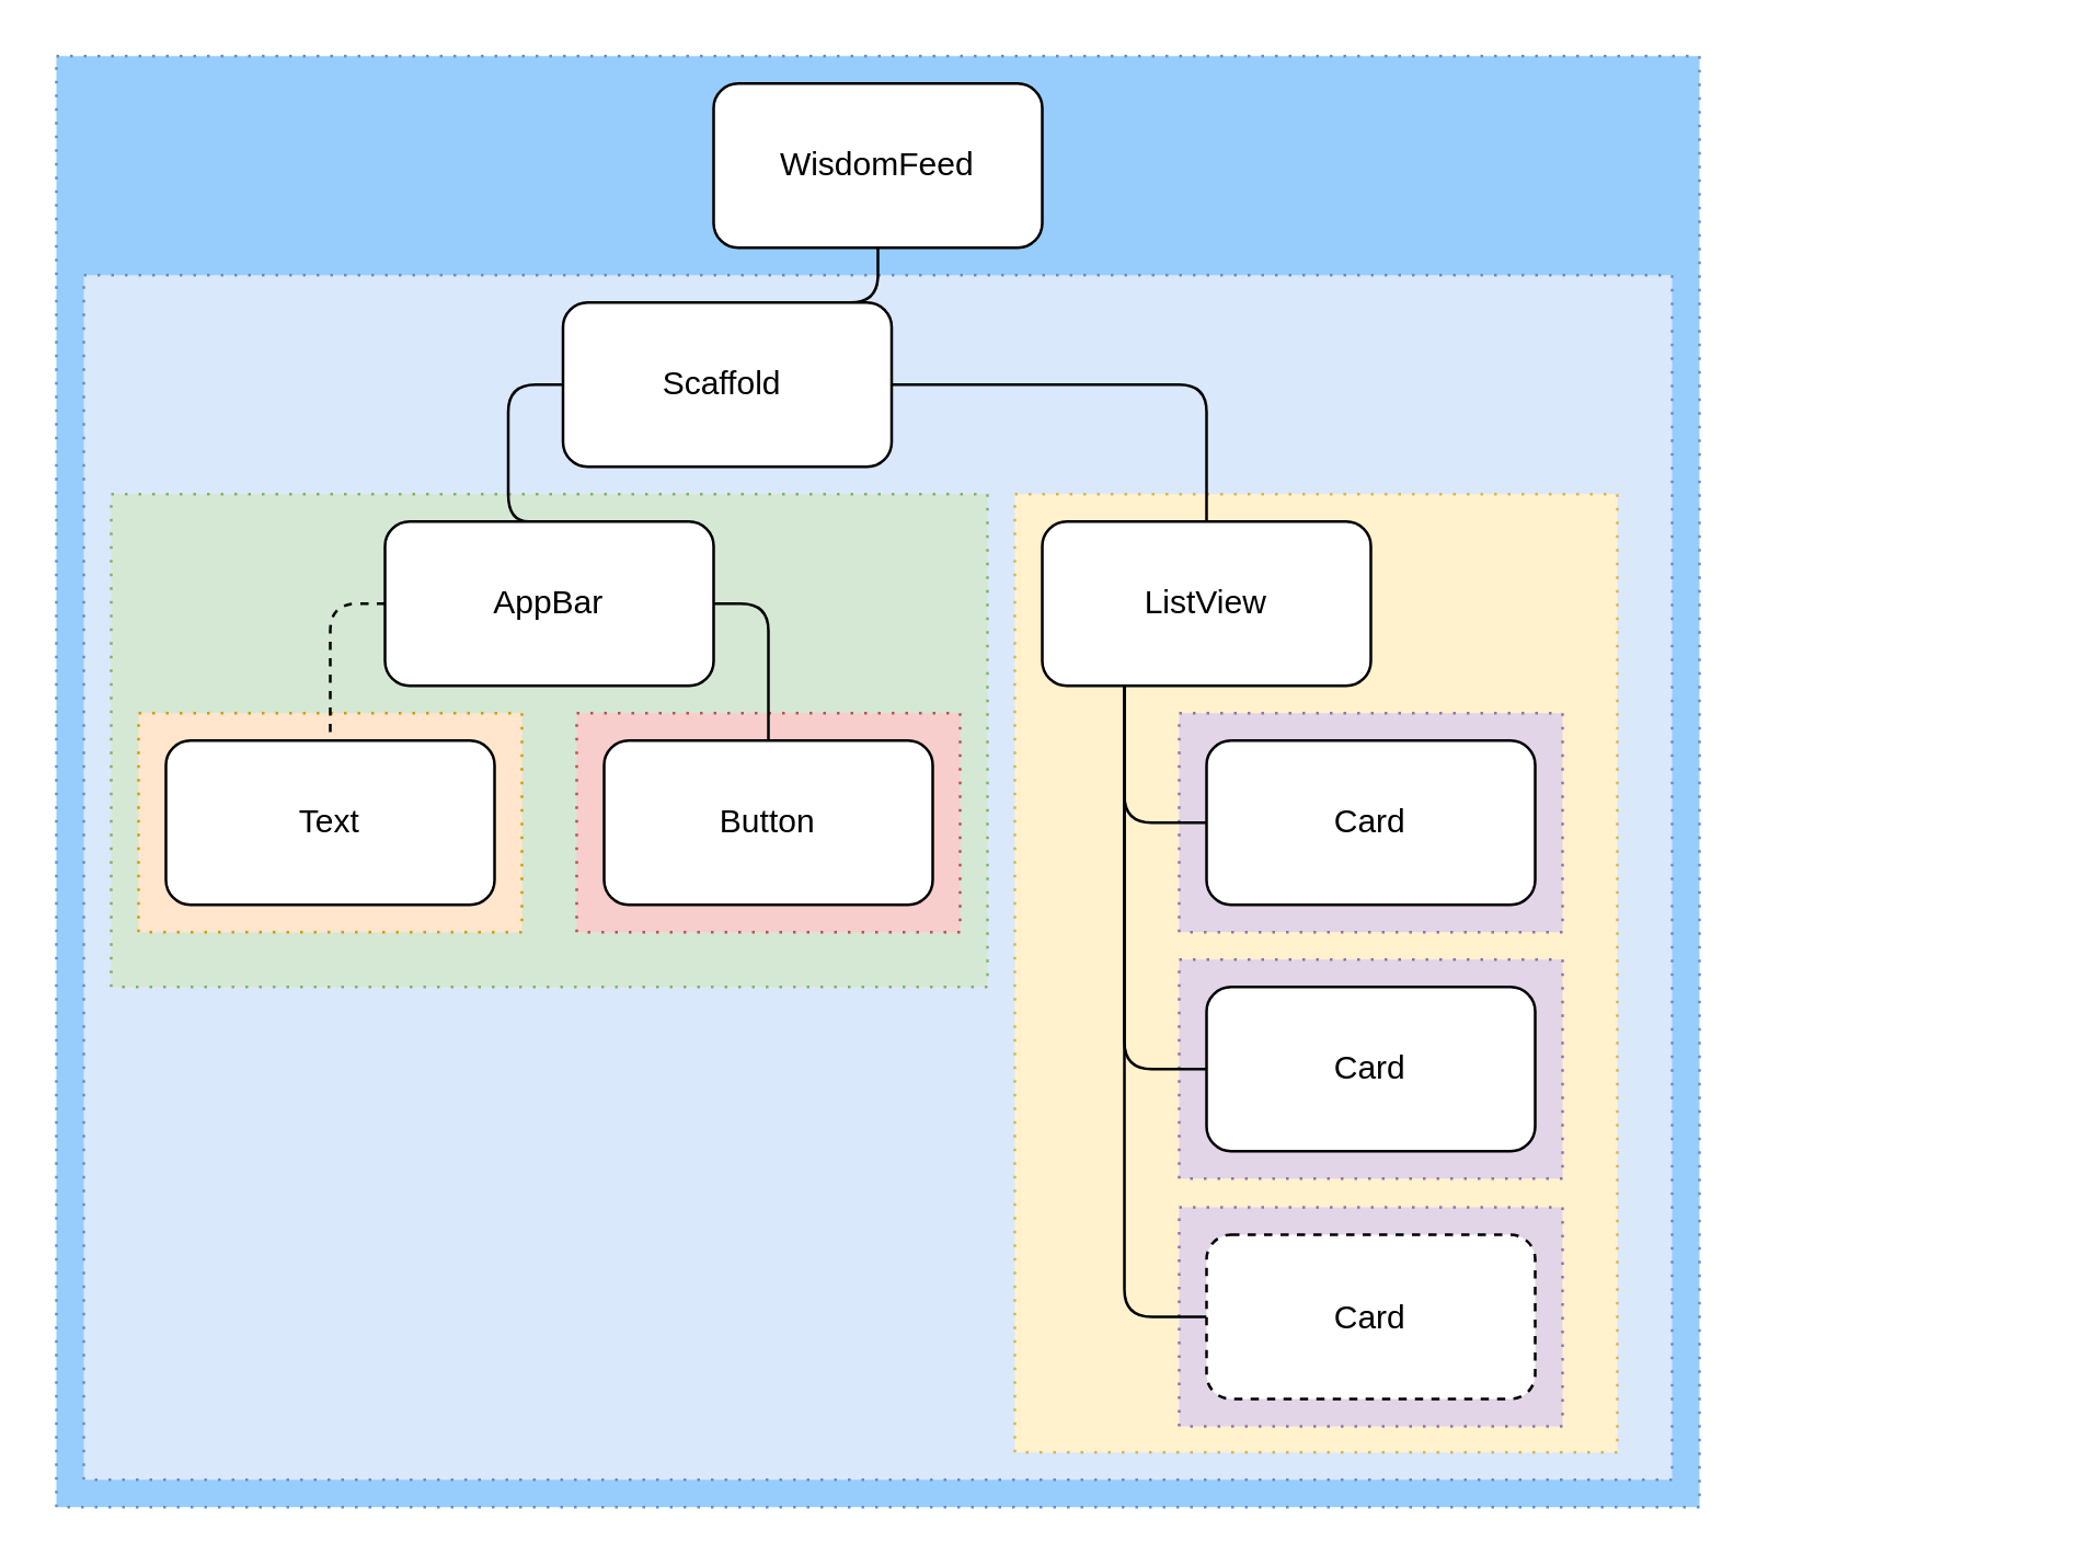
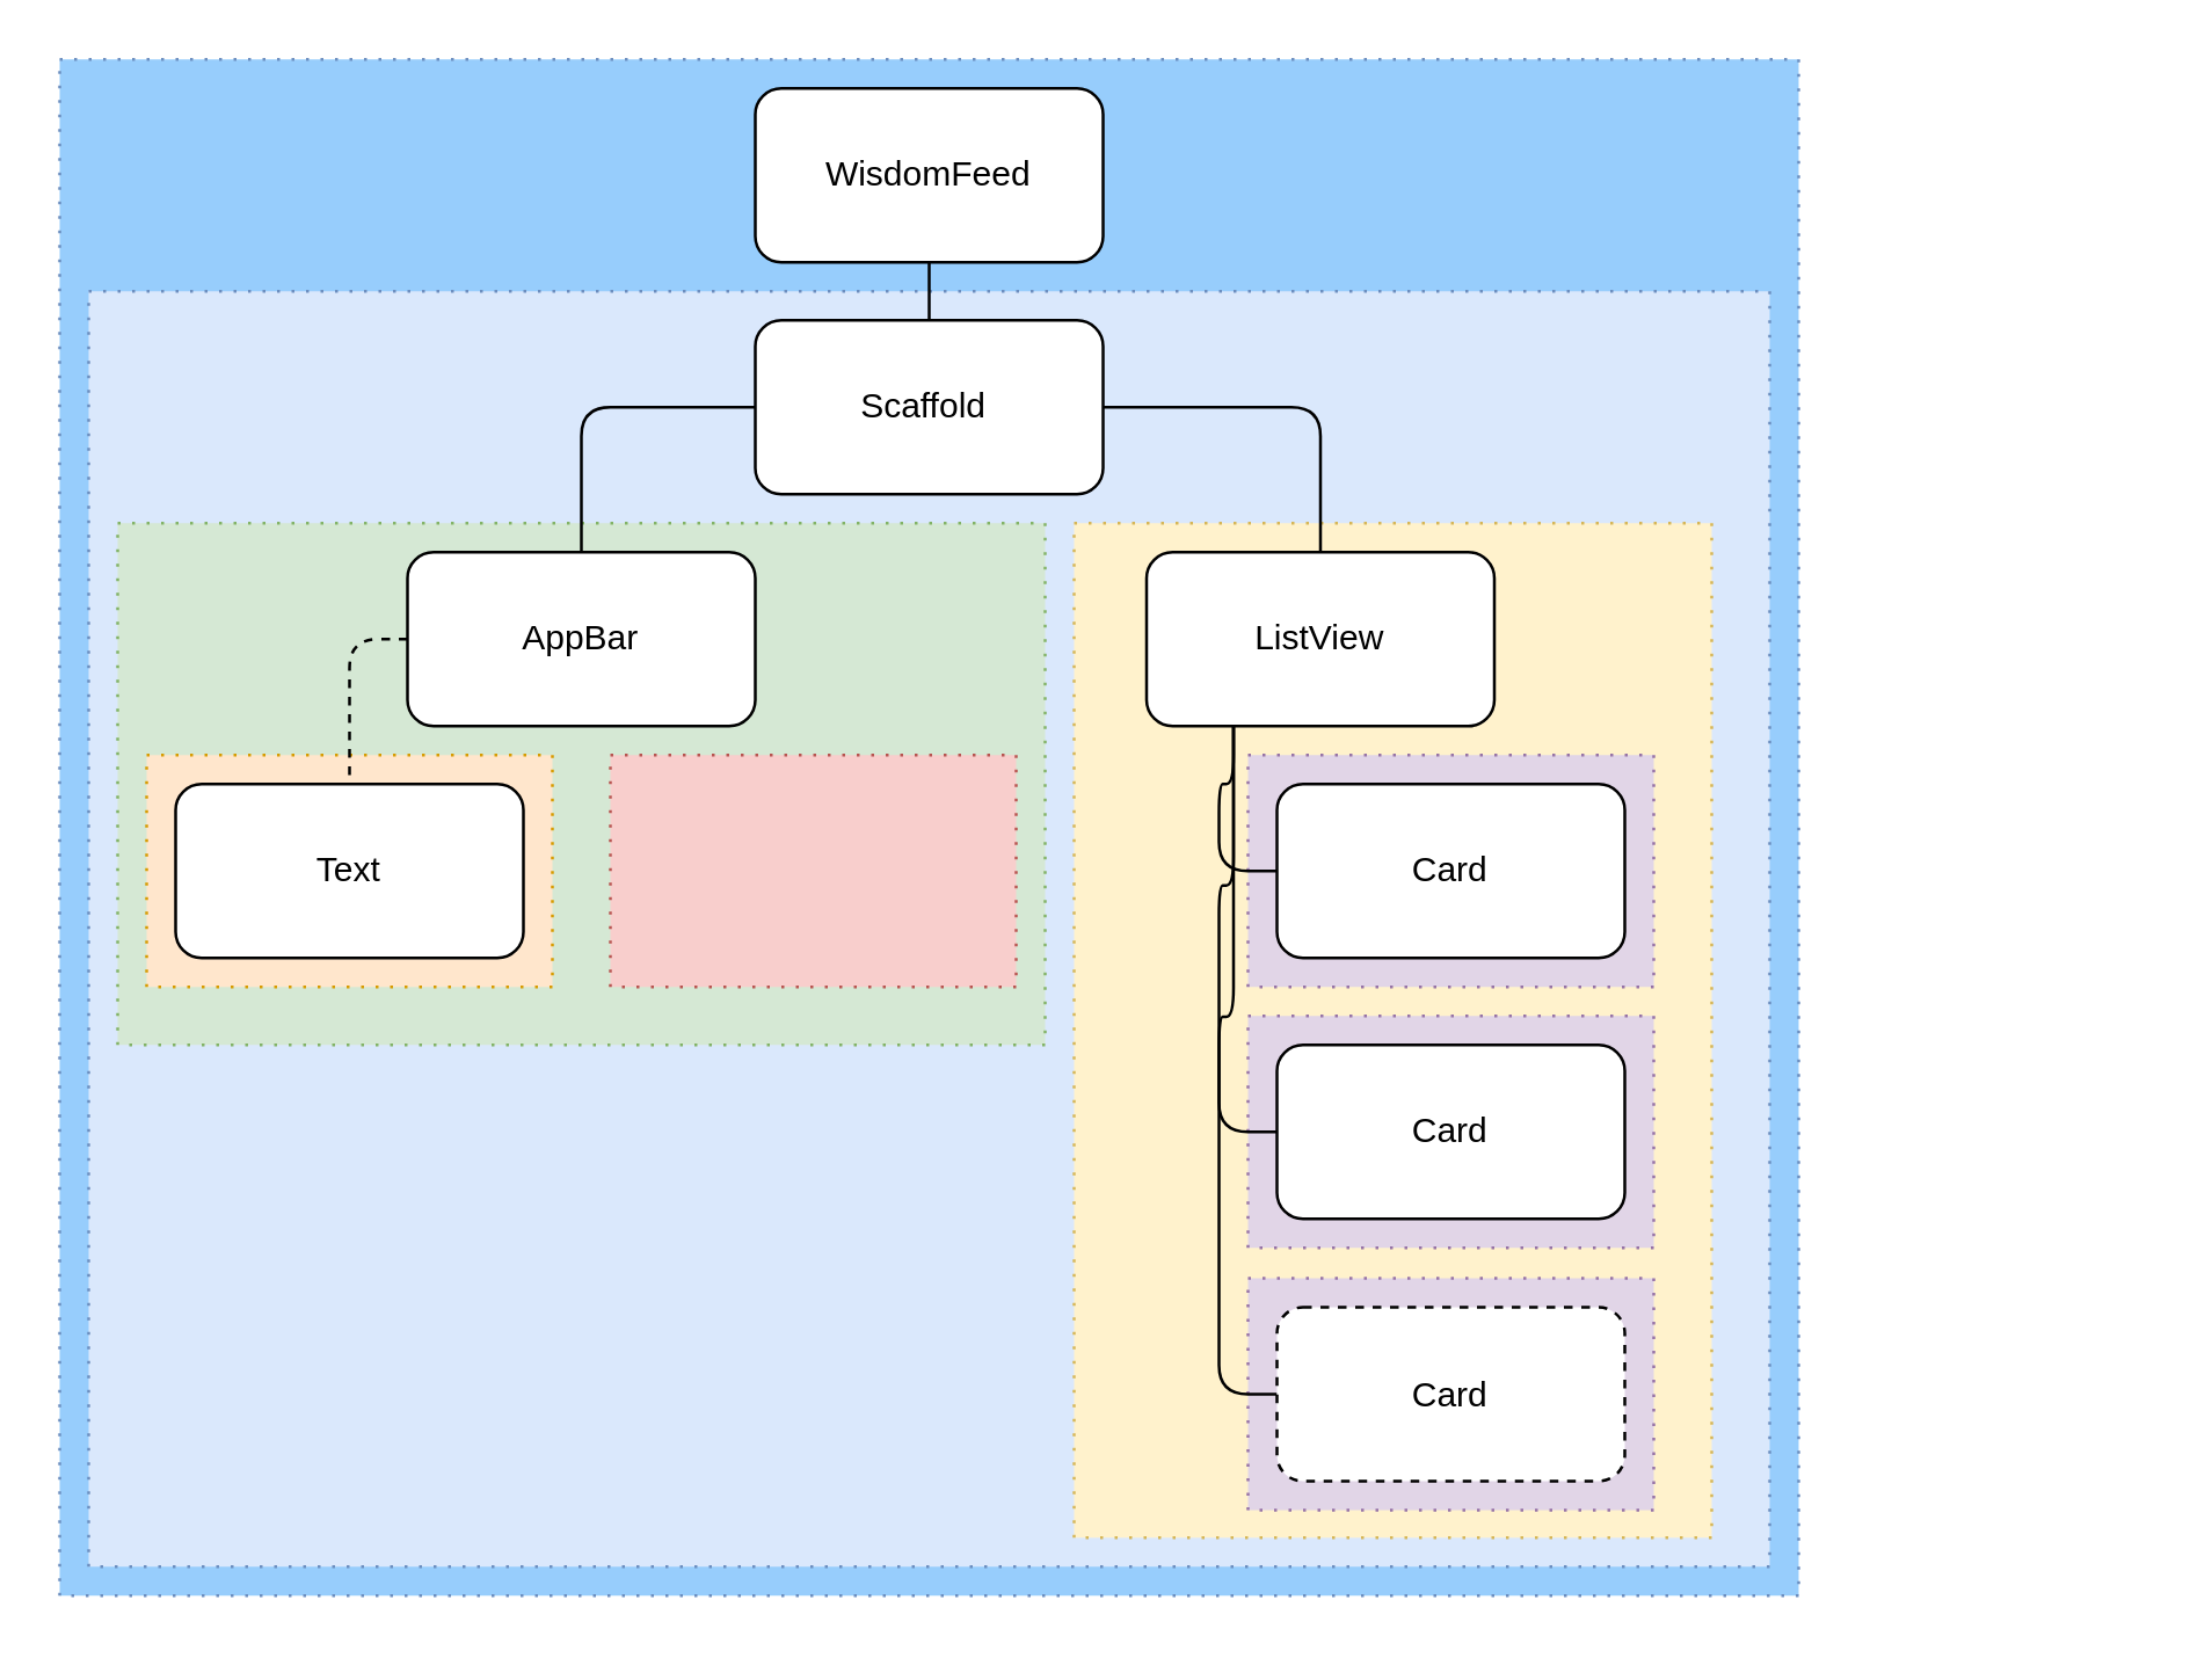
- <mxCell id="15" value="Scaffold&amp;nbsp;" style="rounded=1;whiteSpace=wrap;html=1;" vertex="1" parent="1"><mxGeometry x="205" y="110" width="120" height="60" as="geometry" /></mxCell>
+ <mxCell id="15" value="Scaffold&amp;nbsp;" style="rounded=1;whiteSpace=wrap;html=1;" vertex="1" parent="1"><mxGeometry x="260" y="110" width="120" height="60" as="geometry" /></mxCell>
- <mxCell id="24" value="ListView" style="rounded=1;whiteSpace=wrap;html=1;" vertex="1" parent="1"><mxGeometry x="380" y="190" width="120" height="60" as="geometry" /></mxCell>
+ <mxCell id="24" value="ListView" style="rounded=1;whiteSpace=wrap;html=1;" vertex="1" parent="1"><mxGeometry x="395" y="190" width="120" height="60" as="geometry" /></mxCell>
- <mxCell id="17" style="edgeStyle=orthogonalEdgeStyle;rounded=1;orthogonalLoop=1;jettySize=auto;html=1;exitX=1;exitY=0.5;exitDx=0;exitDy=0;endArrow=none;endFill=0;" edge="1" parent="1" source="18" target="20"><mxGeometry relative="1" as="geometry" /></mxCell>
- <mxCell id="20" value="Button" style="rounded=1;whiteSpace=wrap;html=1;" vertex="1" parent="1"><mxGeometry x="220" y="270" width="120" height="60" as="geometry" /></mxCell>
